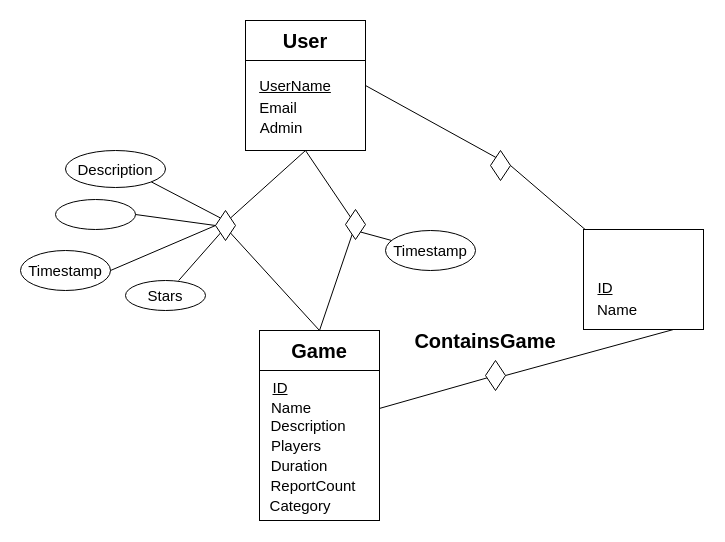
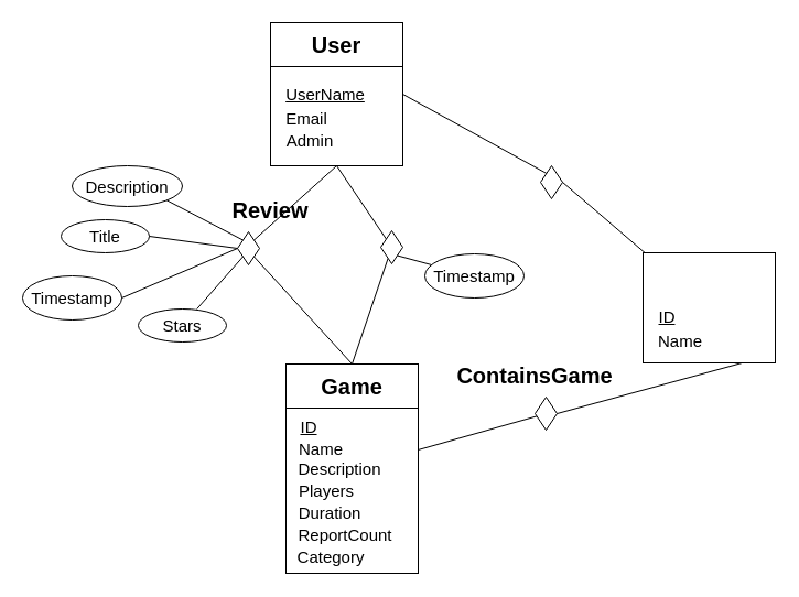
+ <mxCell id="32" value="Review" style="text;html=1;strokeColor=none;fillColor=none;align=center;verticalAlign=middle;whiteSpace=wrap;rounded=0;fontSize=20;fontStyle=1" vertex="1" parent="1"><mxGeometry x="185" y="170" width="120" height="40" as="geometry" /></mxCell>
+ <mxCell id="39" value="Title" style="text;html=1;strokeColor=none;fillColor=none;align=center;verticalAlign=middle;whiteSpace=wrap;rounded=0;fontSize=15;" vertex="1" parent="37"><mxGeometry x="10" width="60" height="30" as="geometry" /></mxCell>
